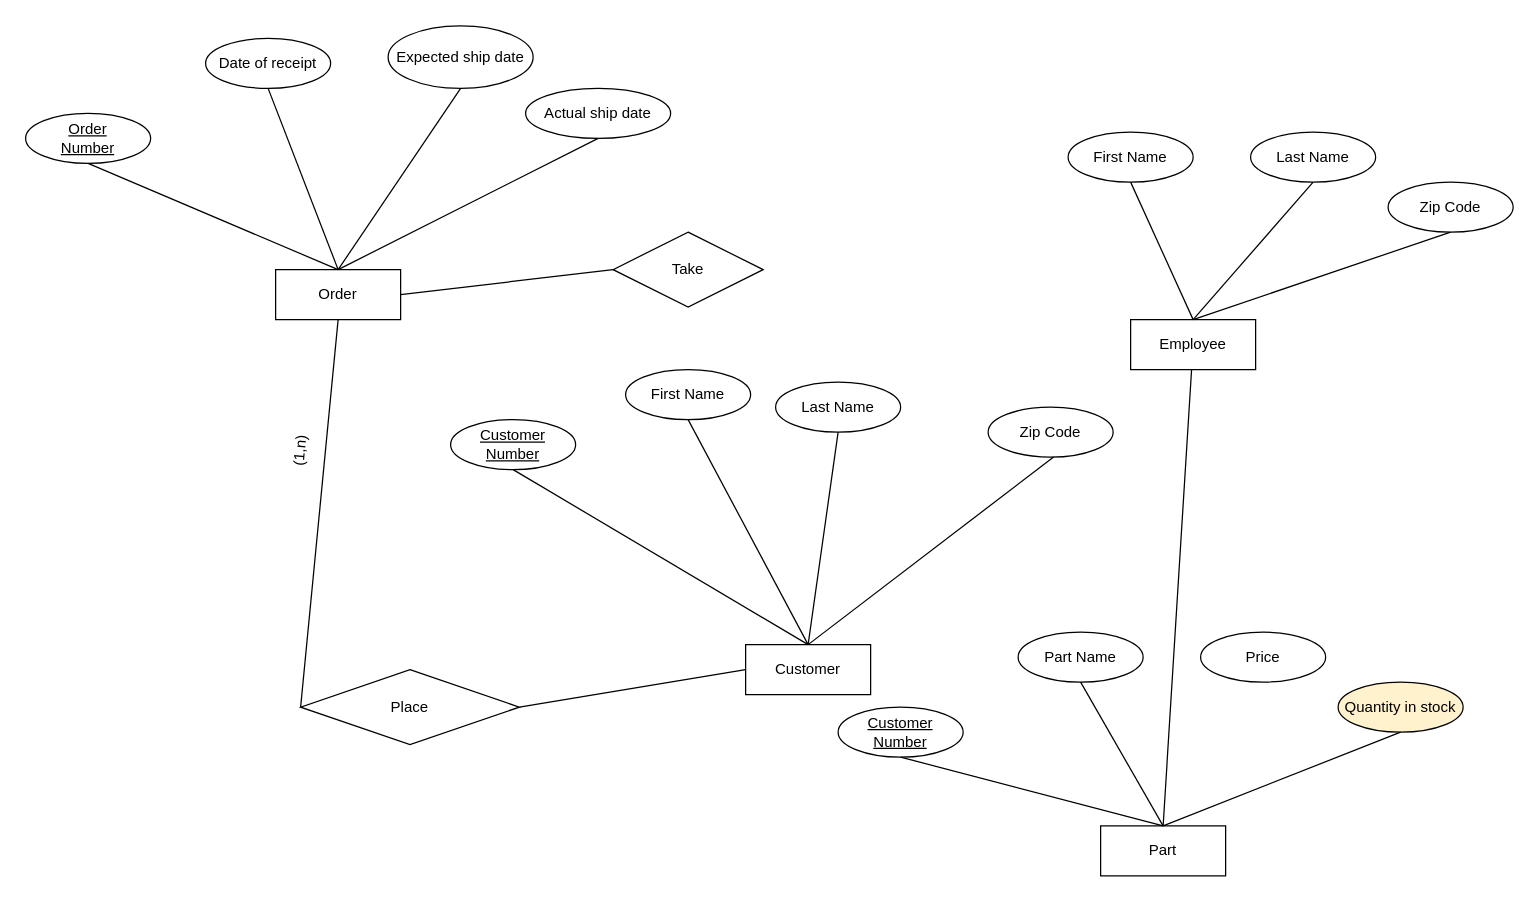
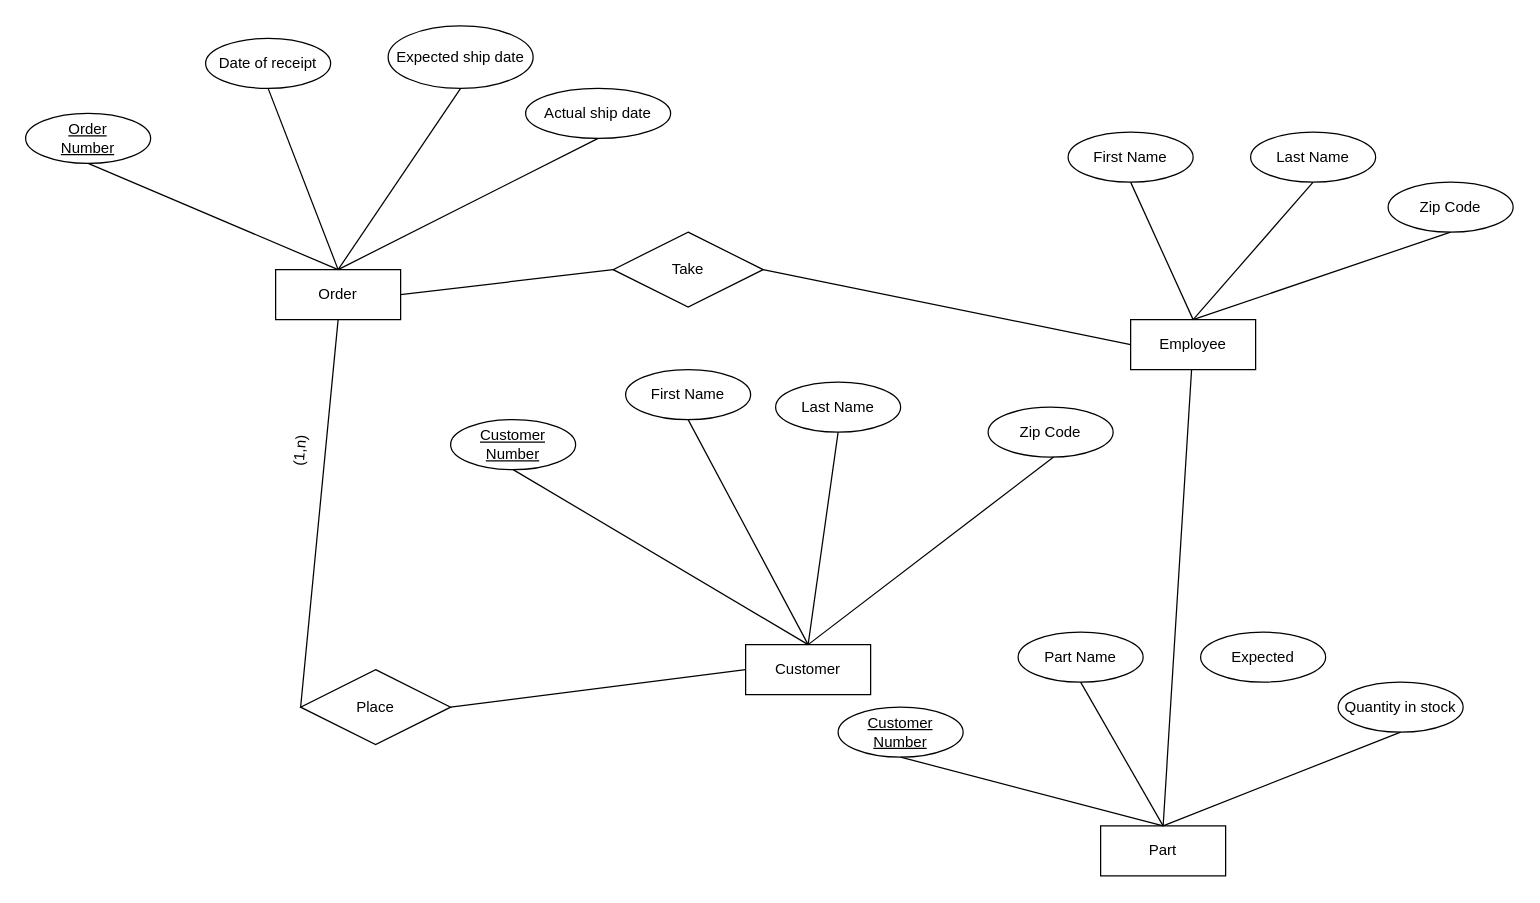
+ <mxCell id="42" value="" style="endArrow=none;html=1;rounded=0;exitX=1;exitY=0.5;exitDx=0;exitDy=0;entryX=0;entryY=0.5;entryDx=0;entryDy=0;" edge="1" parent="1" source="40" target="2"><mxGeometry relative="1" as="geometry"><mxPoint x="470" y="405" as="sourcePoint" /><mxPoint x="630" y="405" as="targetPoint" /></mxGeometry></mxCell>
- <mxCell id="20" value="Price" style="ellipse;whiteSpace=wrap;html=1;align=center;" vertex="1" parent="1"><mxGeometry x="960" y="505" width="100" height="40" as="geometry" /></mxCell>
+ <mxCell id="20" value="Expected" style="ellipse;whiteSpace=wrap;html=1;align=center;" vertex="1" parent="1"><mxGeometry x="960" y="505" width="100" height="40" as="geometry" /></mxCell>
- <mxCell id="36" value="Place" style="shape=rhombus;perimeter=rhombusPerimeter;whiteSpace=wrap;html=1;align=center;" vertex="1" parent="1"><mxGeometry x="240" y="535" width="175" height="60" as="geometry" /></mxCell>
+ <mxCell id="36" value="Place" style="shape=rhombus;perimeter=rhombusPerimeter;whiteSpace=wrap;html=1;align=center;" vertex="1" parent="1"><mxGeometry x="240" y="535" width="120" height="60" as="geometry" /></mxCell>
- <mxCell id="25" value="Quantity in stock" style="ellipse;whiteSpace=wrap;html=1;align=center;fillColor=#fff2cc;" vertex="1" parent="1"><mxGeometry x="1070" y="545" width="100" height="40" as="geometry" /></mxCell>
+ <mxCell id="25" value="Quantity in stock" style="ellipse;whiteSpace=wrap;html=1;align=center;" vertex="1" parent="1"><mxGeometry x="1070" y="545" width="100" height="40" as="geometry" /></mxCell>
